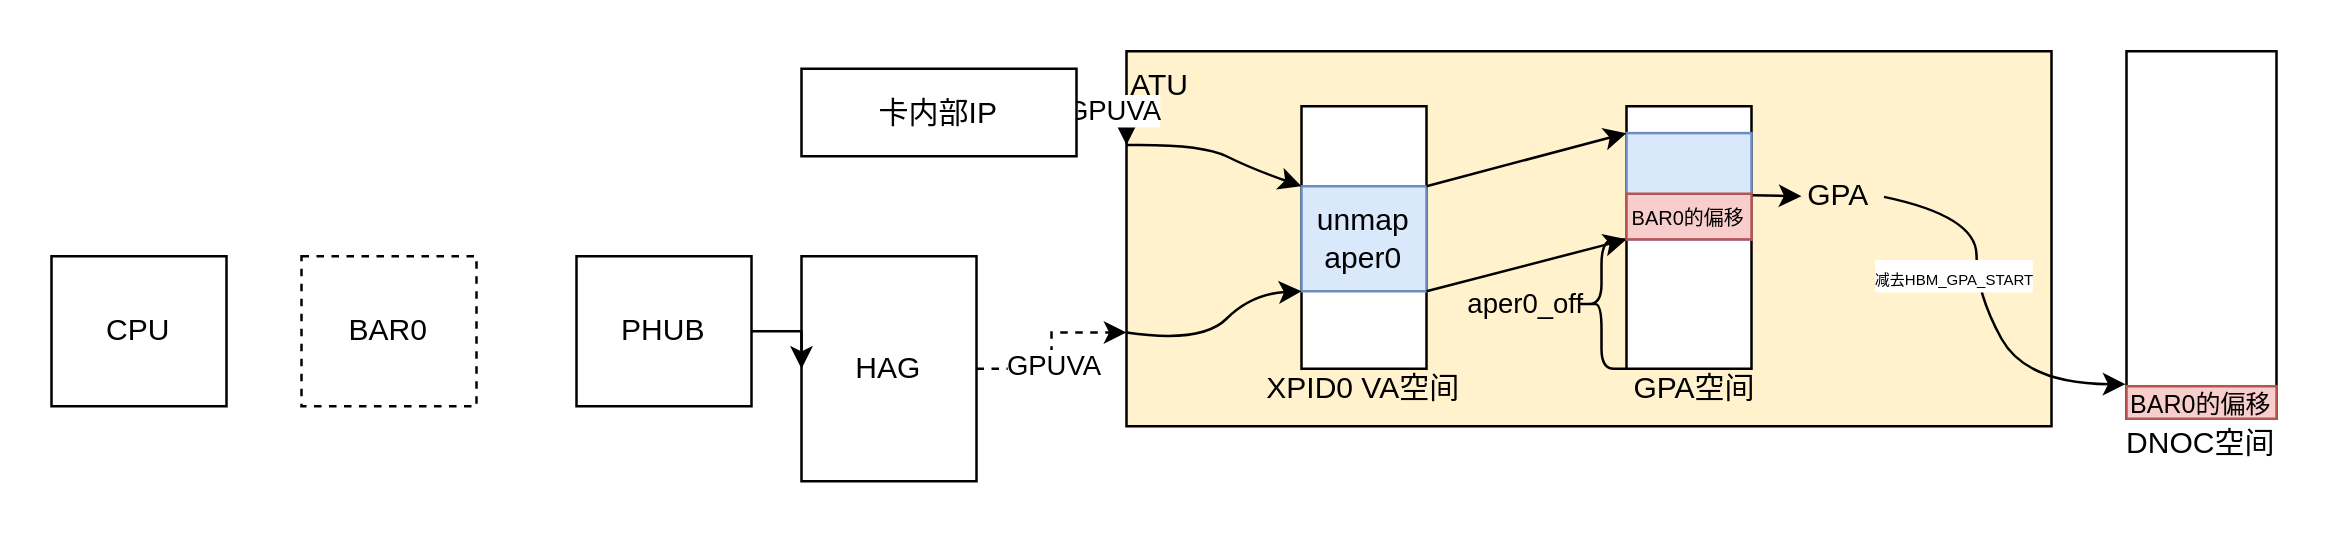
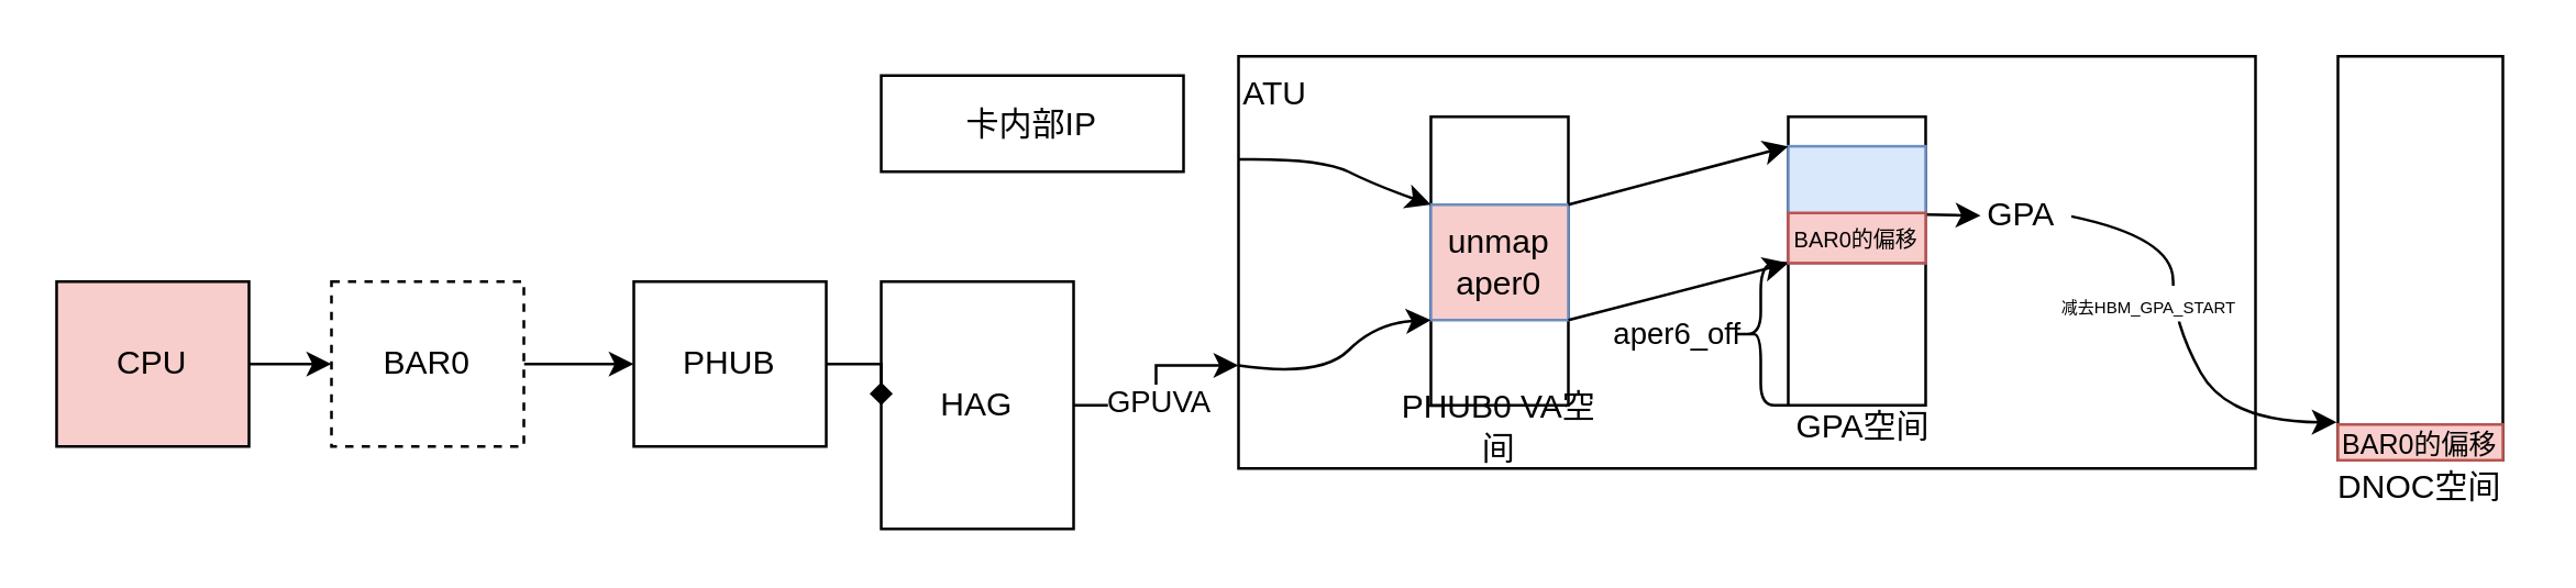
- <mxCell id="12" style="edgeStyle=orthogonalEdgeStyle;rounded=0;orthogonalLoop=1;jettySize=auto;html=1;exitX=1;exitY=0.5;exitDx=0;exitDy=0;entryX=0;entryY=0.25;entryDx=0;entryDy=0;" edge="1" parent="1" source="14" target="2"><mxGeometry relative="1" as="geometry" /></mxCell>
- <mxCell id="13" value="GPUVA" style="edgeLabel;html=1;align=center;verticalAlign=middle;resizable=0;points=[];" vertex="1" connectable="0" parent="12"><mxGeometry x="-0.177" y="1" relative="1" as="geometry"><mxPoint as="offset" /></mxGeometry></mxCell>
- <mxCell id="17" value="unmap aper0" style="rounded=0;whiteSpace=wrap;html=1;fillColor=#dae8fc;strokeColor=#6c8ebf;" vertex="1" parent="1"><mxGeometry x="520" y="74" width="50" height="42" as="geometry" /></mxCell>
+ <mxCell id="17" value="unmap aper0" style="rounded=0;whiteSpace=wrap;html=1;fillColor=#f8cecc;strokeColor=#6c8ebf;" vertex="1" parent="1"><mxGeometry x="520" y="74" width="50" height="42" as="geometry" /></mxCell>
- <mxCell id="2" value="ATU" style="rounded=0;whiteSpace=wrap;html=1;verticalAlign=top;align=left;fillColor=#fff2cc;" vertex="1" parent="1"><mxGeometry x="450" y="20" width="370" height="150" as="geometry" /></mxCell>
+ <mxCell id="2" value="ATU" style="rounded=0;whiteSpace=wrap;html=1;verticalAlign=top;align=left;" vertex="1" parent="1"><mxGeometry x="450" y="20" width="370" height="150" as="geometry" /></mxCell>
- <mxCell id="26" value="&lt;font style=&quot;font-size: 11px;&quot;&gt;aper0_off&lt;/font&gt;" style="text;html=1;strokeColor=none;fillColor=none;align=center;verticalAlign=middle;whiteSpace=wrap;rounded=0;" vertex="1" parent="1"><mxGeometry x="580" y="106.13" width="60" height="30" as="geometry" /></mxCell>
+ <mxCell id="26" value="&lt;font style=&quot;font-size: 11px;&quot;&gt;aper6_off&lt;/font&gt;" style="text;html=1;strokeColor=none;fillColor=none;align=center;verticalAlign=middle;whiteSpace=wrap;rounded=0;" vertex="1" parent="1"><mxGeometry x="580" y="106.13" width="60" height="30" as="geometry" /></mxCell>
- <mxCell id="11" value="CPU" style="rounded=0;whiteSpace=wrap;html=1;" vertex="1" parent="1"><mxGeometry x="20" y="102" width="70" height="60" as="geometry" /></mxCell>
+ <mxCell id="11" value="CPU" style="rounded=0;whiteSpace=wrap;html=1;fillColor=#f8cecc;" vertex="1" parent="1"><mxGeometry x="20" y="102" width="70" height="60" as="geometry" /></mxCell>
+ <mxCell id="10" value="" style="edgeStyle=orthogonalEdgeStyle;rounded=0;orthogonalLoop=1;jettySize=auto;html=1;" edge="1" parent="1" source="11" target="9"><mxGeometry relative="1" as="geometry" /></mxCell>
+ <mxCell id="8" value="" style="edgeStyle=orthogonalEdgeStyle;rounded=0;orthogonalLoop=1;jettySize=auto;html=1;" edge="1" parent="1" source="9" target="7"><mxGeometry relative="1" as="geometry" /></mxCell>
- <mxCell id="3" style="edgeStyle=orthogonalEdgeStyle;rounded=0;orthogonalLoop=1;jettySize=auto;html=1;exitX=1;exitY=0.5;exitDx=0;exitDy=0;entryX=0;entryY=0.75;entryDx=0;entryDy=0;dashed=1;" edge="1" parent="1" source="5" target="2"><mxGeometry relative="1" as="geometry" /></mxCell>
+ <mxCell id="3" style="edgeStyle=orthogonalEdgeStyle;rounded=0;orthogonalLoop=1;jettySize=auto;html=1;exitX=1;exitY=0.5;exitDx=0;exitDy=0;entryX=0;entryY=0.75;entryDx=0;entryDy=0;" edge="1" parent="1" source="5" target="2"><mxGeometry relative="1" as="geometry" /></mxCell>
- <mxCell id="6" style="edgeStyle=orthogonalEdgeStyle;rounded=0;orthogonalLoop=1;jettySize=auto;html=1;exitX=1;exitY=0.5;exitDx=0;exitDy=0;" edge="1" parent="1" source="7" target="5"><mxGeometry relative="1" as="geometry" /></mxCell>
+ <mxCell id="6" style="edgeStyle=orthogonalEdgeStyle;rounded=0;orthogonalLoop=1;jettySize=auto;html=1;exitX=1;exitY=0.5;exitDx=0;exitDy=0;endArrow=diamond;" edge="1" parent="1" source="7" target="5"><mxGeometry relative="1" as="geometry" /></mxCell>
- <mxCell id="16" value="XPID0 VA空间" style="text;html=1;strokeColor=none;fillColor=none;align=center;verticalAlign=middle;whiteSpace=wrap;rounded=0;" vertex="1" parent="1"><mxGeometry x="505" y="140" width="80" height="30" as="geometry" /></mxCell>
+ <mxCell id="16" value="PHUB0 VA空间" style="text;html=1;strokeColor=none;fillColor=none;align=center;verticalAlign=middle;whiteSpace=wrap;rounded=0;" vertex="1" parent="1"><mxGeometry x="505" y="140" width="80" height="30" as="geometry" /></mxCell>
